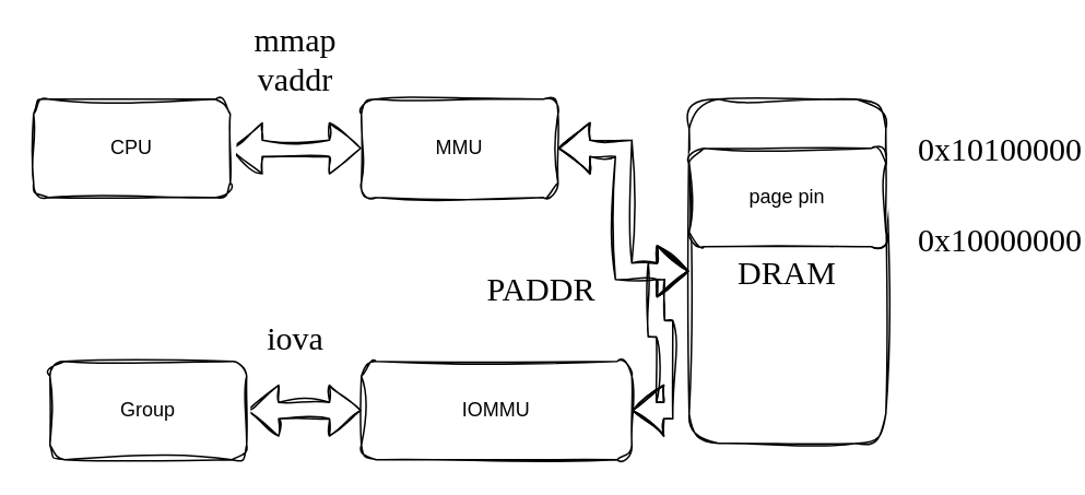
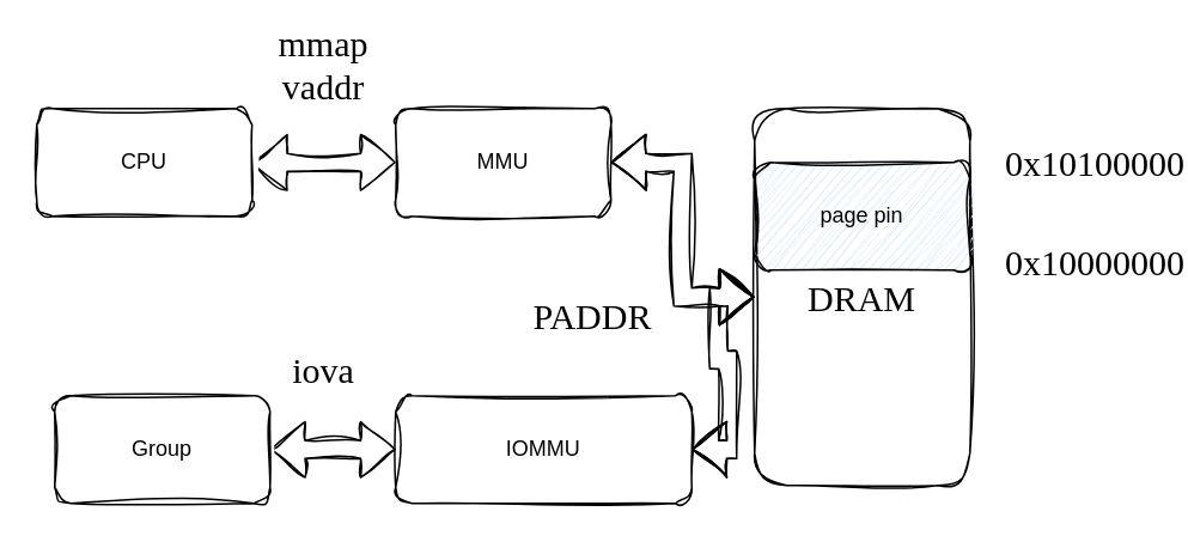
- <mxCell id="11" value="page pin" style="rounded=1;whiteSpace=wrap;html=1;labelBackgroundColor=none;sketch=1;curveFitting=1;jiggle=2;" vertex="1" parent="1"><mxGeometry x="420" y="90" width="120" height="60" as="geometry" /></mxCell>
+ <mxCell id="11" value="page pin" style="rounded=1;whiteSpace=wrap;html=1;labelBackgroundColor=none;sketch=1;curveFitting=1;jiggle=2;fillColor=#dae8fc;" vertex="1" parent="1"><mxGeometry x="420" y="90" width="120" height="60" as="geometry" /></mxCell>
